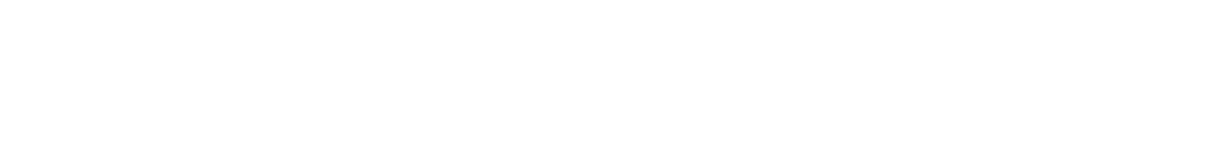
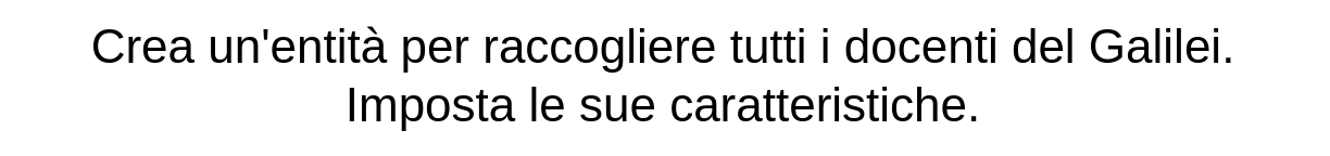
+ <mxCell id="2" value="Crea un'entità per raccogliere tutti i docenti del Galilei. Imposta le sue caratteristiche." style="text;html=1;strokeColor=none;fillColor=none;align=center;verticalAlign=middle;whiteSpace=wrap;rounded=0;fontSize=22;" parent="1" vertex="1"><mxGeometry x="20" y="20" width="570" height="30" as="geometry" /></mxCell>
